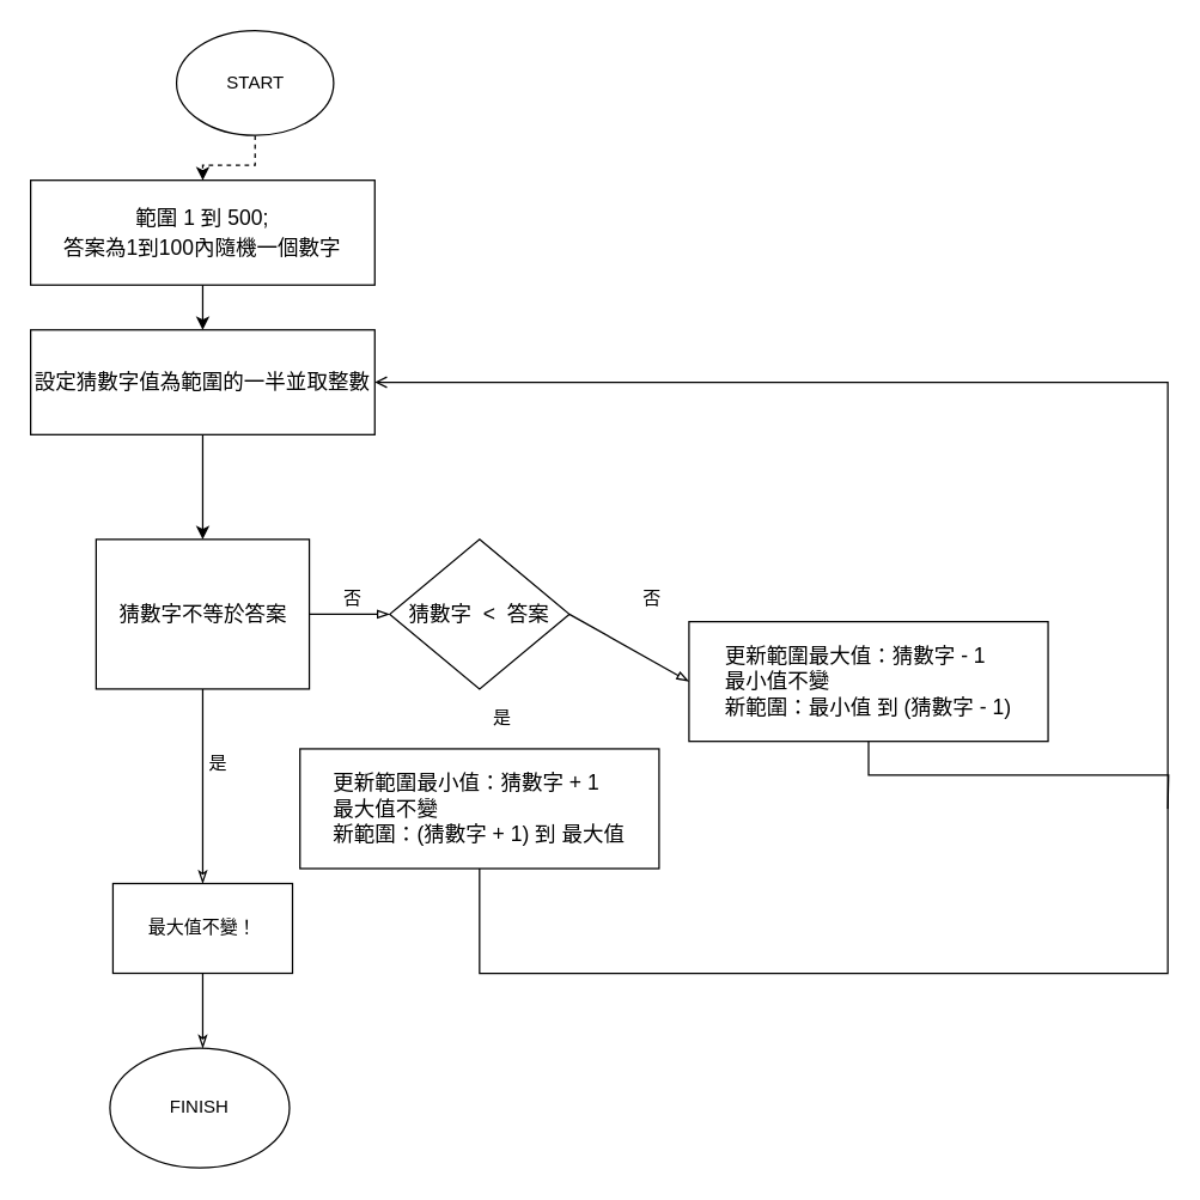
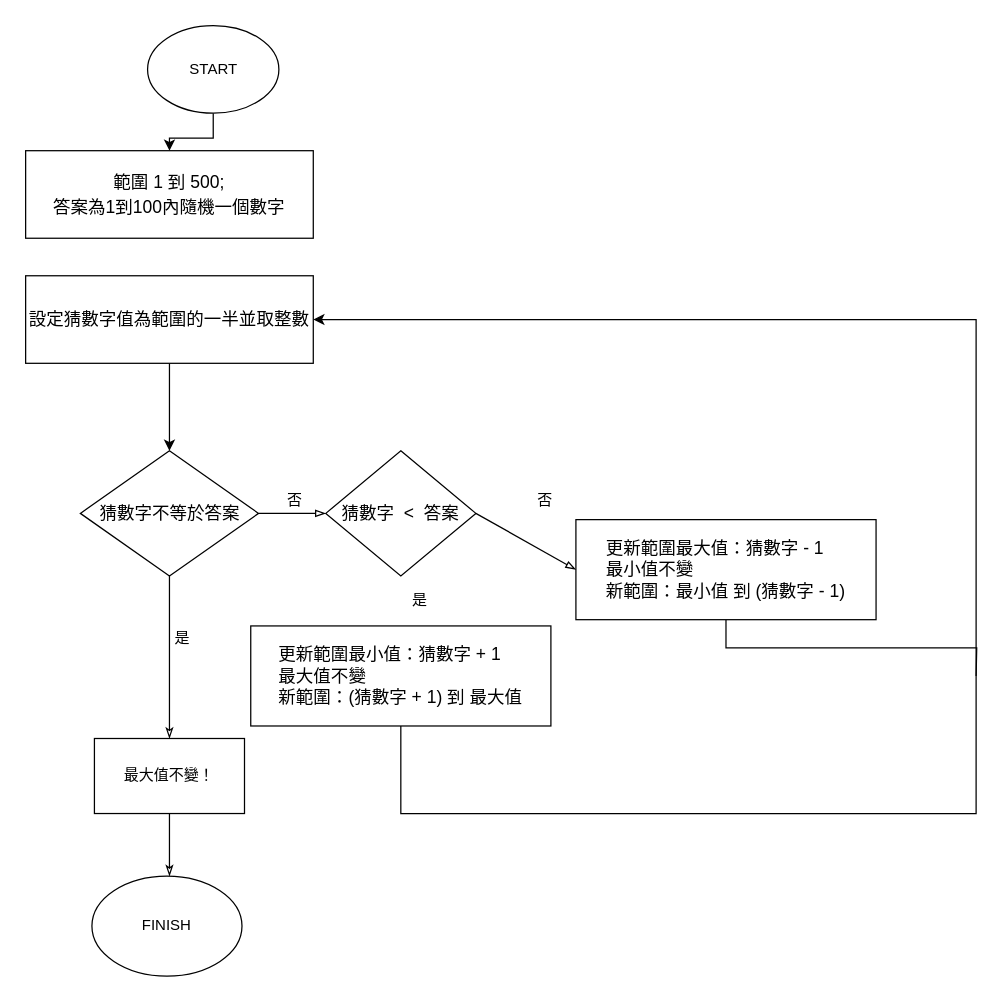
- <mxCell id="6" style="edgeStyle=orthogonalEdgeStyle;rounded=0;orthogonalLoop=1;jettySize=auto;html=1;exitX=0.5;exitY=1;exitDx=0;exitDy=0;entryX=0.5;entryY=0;entryDx=0;entryDy=0;dashed=1;" edge="1" parent="1" source="7" target="3"><mxGeometry relative="1" as="geometry" /></mxCell>
+ <mxCell id="6" style="edgeStyle=orthogonalEdgeStyle;rounded=0;orthogonalLoop=1;jettySize=auto;html=1;exitX=0.5;exitY=1;exitDx=0;exitDy=0;entryX=0.5;entryY=0;entryDx=0;entryDy=0;" edge="1" parent="1" source="7" target="3"><mxGeometry relative="1" as="geometry" /></mxCell>
- <mxCell id="2" value="" style="edgeStyle=orthogonalEdgeStyle;rounded=0;orthogonalLoop=1;jettySize=auto;html=1;entryX=0.5;entryY=0;entryDx=0;entryDy=0;" edge="1" parent="1" source="3" target="5"><mxGeometry relative="1" as="geometry"><mxPoint x="125" y="247" as="targetPoint" /></mxGeometry></mxCell>
- <mxCell id="17" style="edgeStyle=orthogonalEdgeStyle;rounded=0;orthogonalLoop=1;jettySize=auto;html=1;exitX=0.5;exitY=1;exitDx=0;exitDy=0;entryX=1;entryY=0.5;entryDx=0;entryDy=0;endArrow=open;endFill=1;" edge="1" parent="1" source="18" target="5"><mxGeometry relative="1" as="geometry"><Array as="points"><mxPoint x="320" y="650" /><mxPoint x="780" y="650" /><mxPoint x="780" y="255" /></Array></mxGeometry></mxCell>
+ <mxCell id="17" style="edgeStyle=orthogonalEdgeStyle;rounded=0;orthogonalLoop=1;jettySize=auto;html=1;exitX=0.5;exitY=1;exitDx=0;exitDy=0;entryX=1;entryY=0.5;entryDx=0;entryDy=0;endArrow=classic;endFill=1;" edge="1" parent="1" source="18" target="5"><mxGeometry relative="1" as="geometry"><Array as="points"><mxPoint x="320" y="650" /><mxPoint x="780" y="650" /><mxPoint x="780" y="255" /></Array></mxGeometry></mxCell>
- <mxCell id="10" value="&lt;font style=&quot;font-size: 14px&quot;&gt;猜數字不等於答案&lt;/font&gt;" style="whiteSpace=wrap;html=1;rounded=0;" vertex="1" parent="1"><mxGeometry x="63.75" y="360" width="142.5" height="100" as="geometry" /></mxCell>
+ <mxCell id="10" value="&lt;font style=&quot;font-size: 14px&quot;&gt;猜數字不等於答案&lt;/font&gt;" style="rhombus;whiteSpace=wrap;html=1;" vertex="1" parent="1"><mxGeometry x="63.75" y="360" width="142.5" height="100" as="geometry" /></mxCell>
